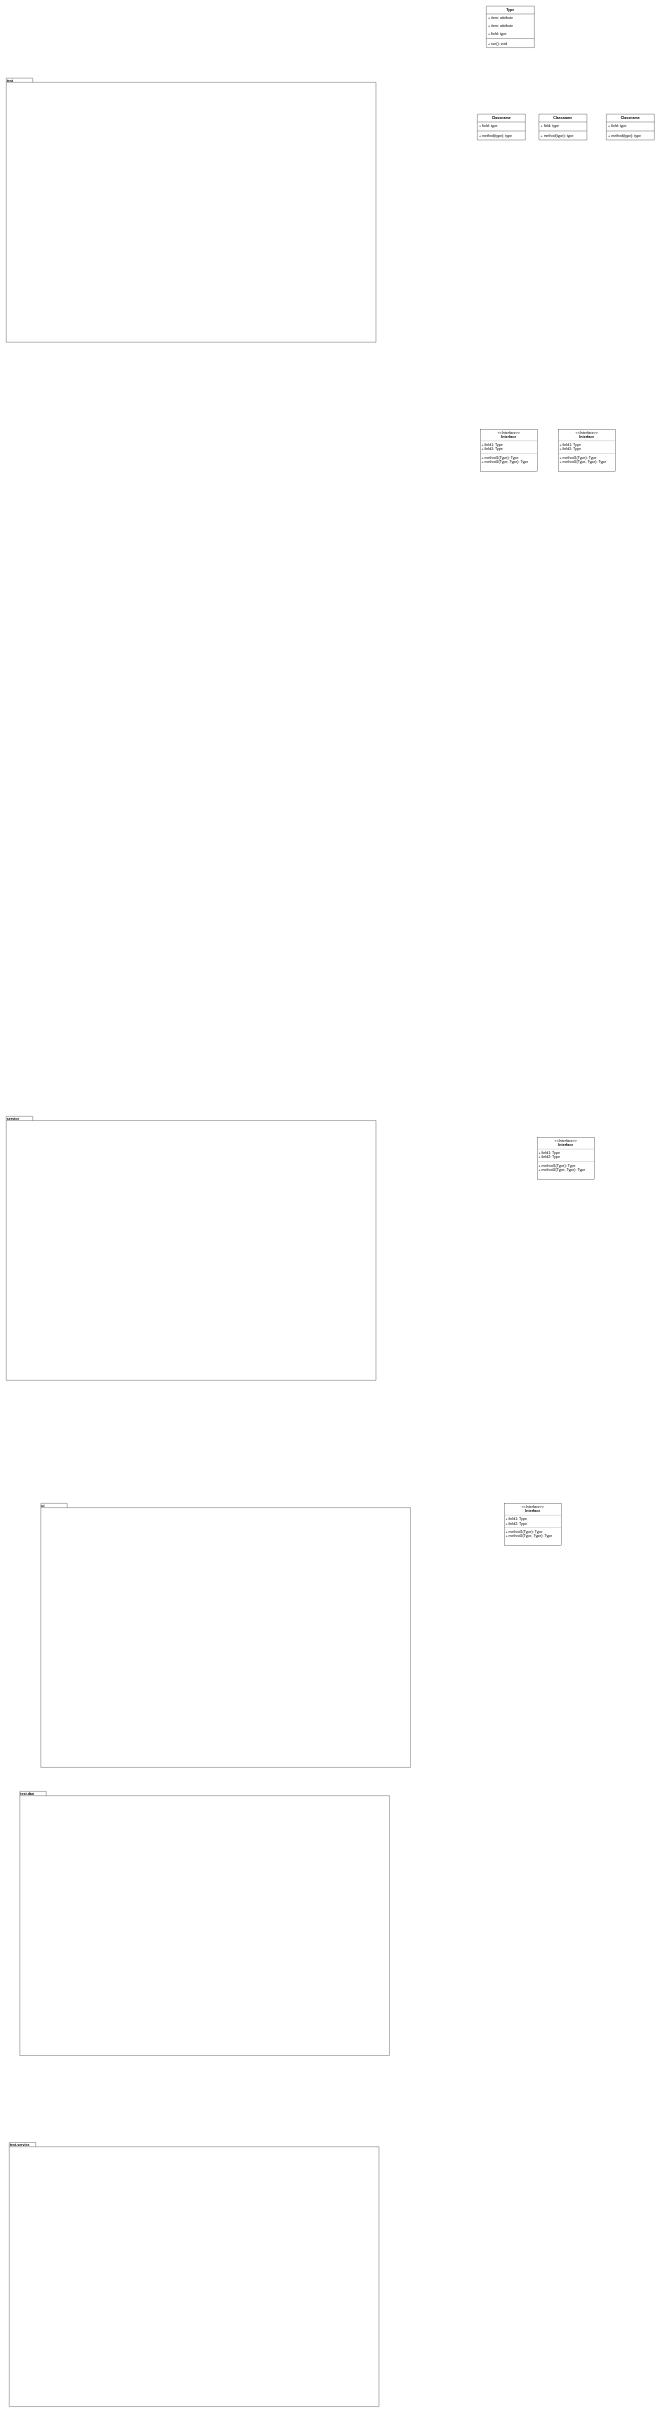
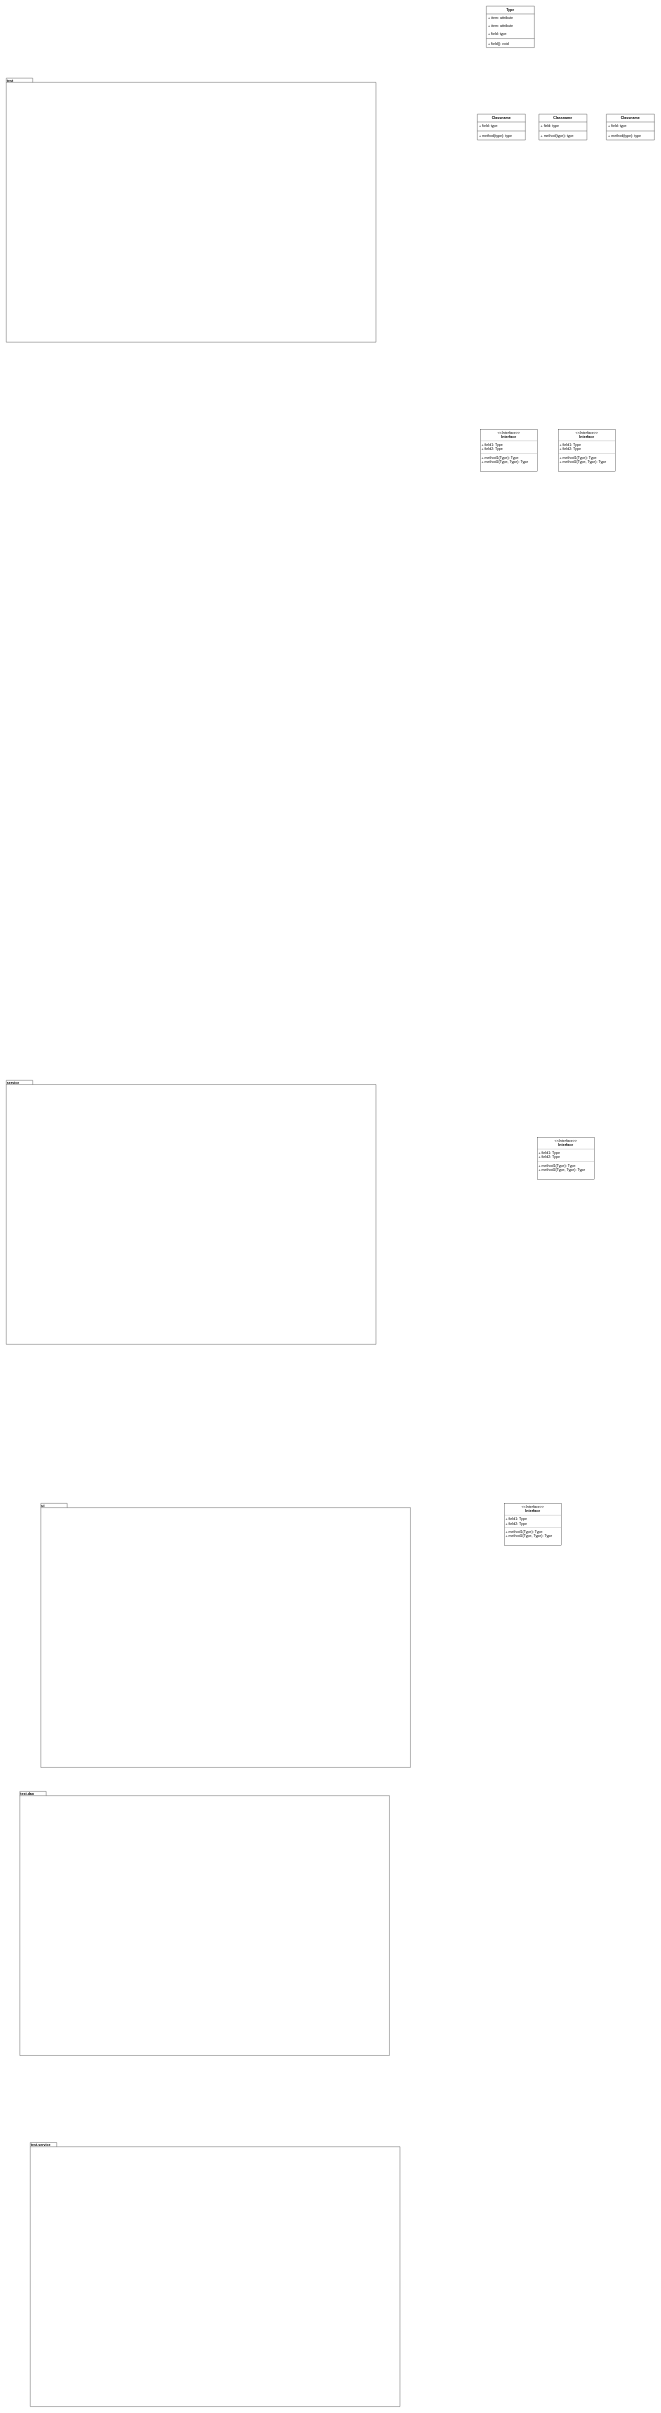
- <mxCell id="11" value="+ run(): void" style="text;strokeColor=none;fillColor=none;align=left;verticalAlign=top;spacingLeft=4;spacingRight=4;overflow=hidden;rotatable=0;points=[[0,0.5],[1,0.5]];portConstraint=eastwest;" vertex="1" parent="6"><mxGeometry y="112" width="160" height="26" as="geometry" /></mxCell>
+ <mxCell id="11" value="+ field(): void" style="text;strokeColor=none;fillColor=none;align=left;verticalAlign=top;spacingLeft=4;spacingRight=4;overflow=hidden;rotatable=0;points=[[0,0.5],[1,0.5]];portConstraint=eastwest;" vertex="1" parent="6"><mxGeometry y="112" width="160" height="26" as="geometry" /></mxCell>
- <mxCell id="13" value="service" style="shape=folder;fontStyle=1;spacingTop=-5;tabWidth=40;tabHeight=14;tabPosition=left;html=1;verticalAlign=top;align=left;" vertex="1" parent="1"><mxGeometry x="20" y="3720" width="1232" height="880" as="geometry" /></mxCell>
+ <mxCell id="13" value="service" style="shape=folder;fontStyle=1;spacingTop=-5;tabWidth=40;tabHeight=14;tabPosition=left;html=1;verticalAlign=top;align=left;" vertex="1" parent="1"><mxGeometry x="20" y="3600" width="1232" height="880" as="geometry" /></mxCell>
- <mxCell id="16" value="test.service" style="shape=folder;fontStyle=1;spacingTop=-5;tabWidth=40;tabHeight=14;tabPosition=left;html=1;verticalAlign=top;align=left;" vertex="1" parent="1"><mxGeometry x="30" y="7140" width="1232" height="880" as="geometry" /></mxCell>
+ <mxCell id="16" value="test.service" style="shape=folder;fontStyle=1;spacingTop=-5;tabWidth=40;tabHeight=14;tabPosition=left;html=1;verticalAlign=top;align=left;" vertex="1" parent="1"><mxGeometry x="100" y="7140" width="1232" height="880" as="geometry" /></mxCell>
